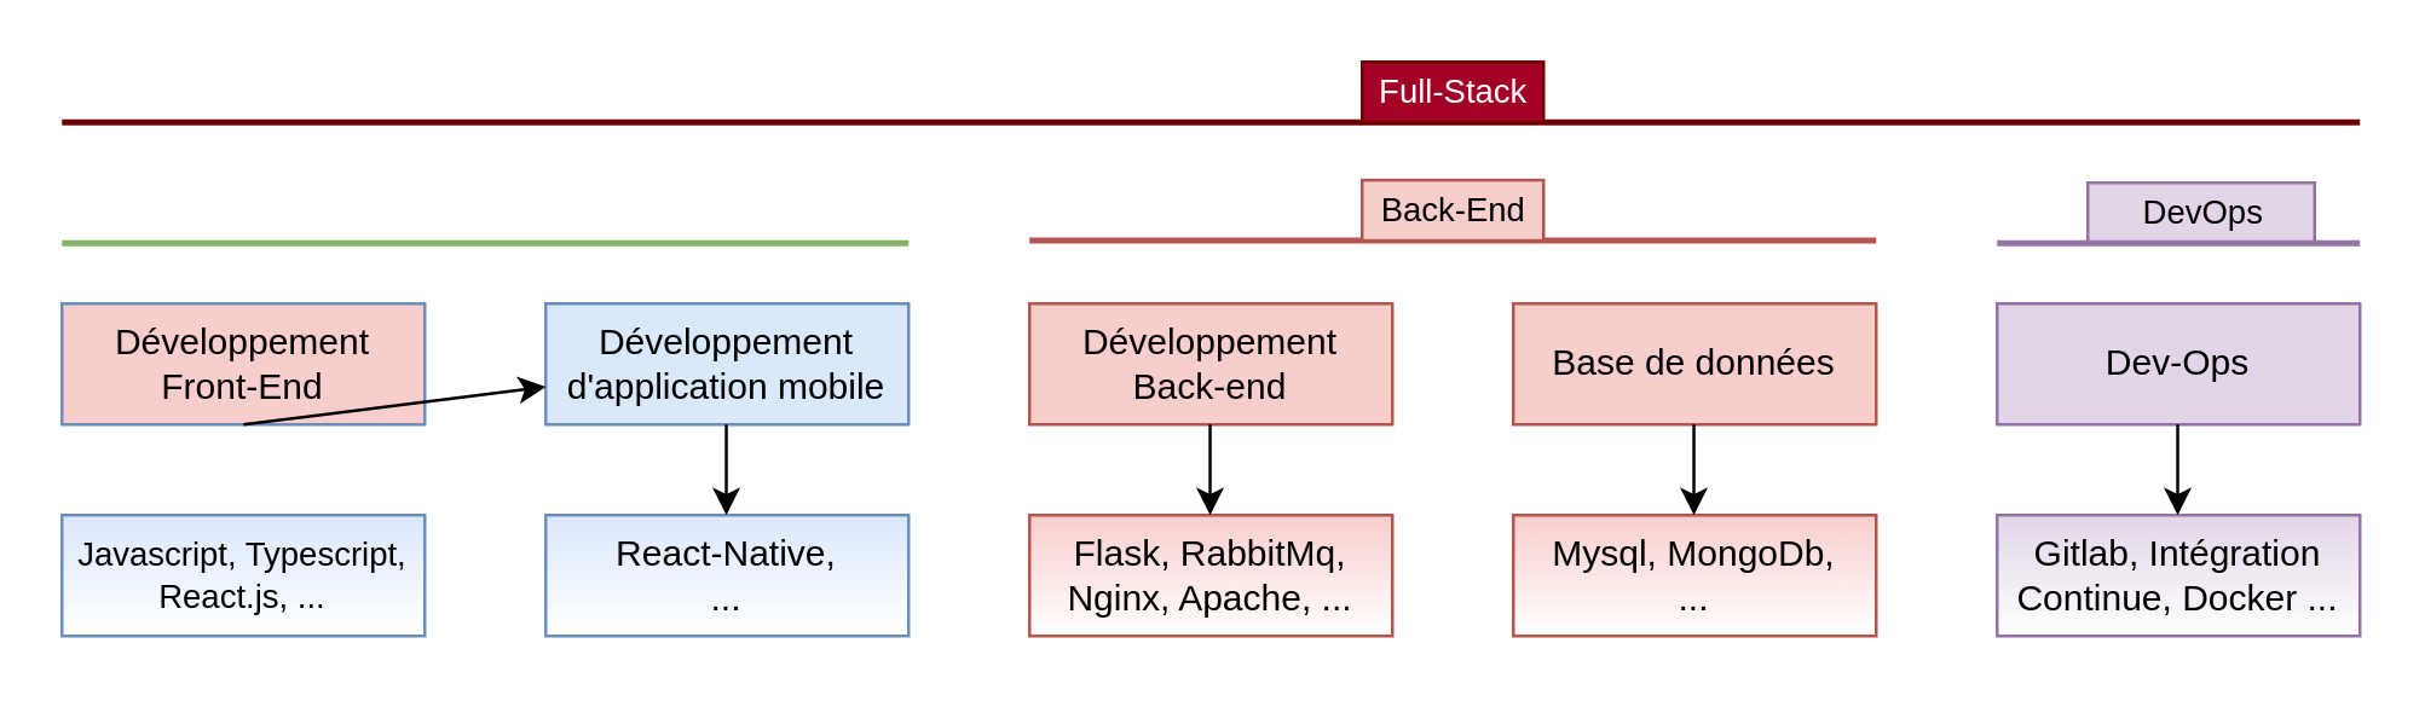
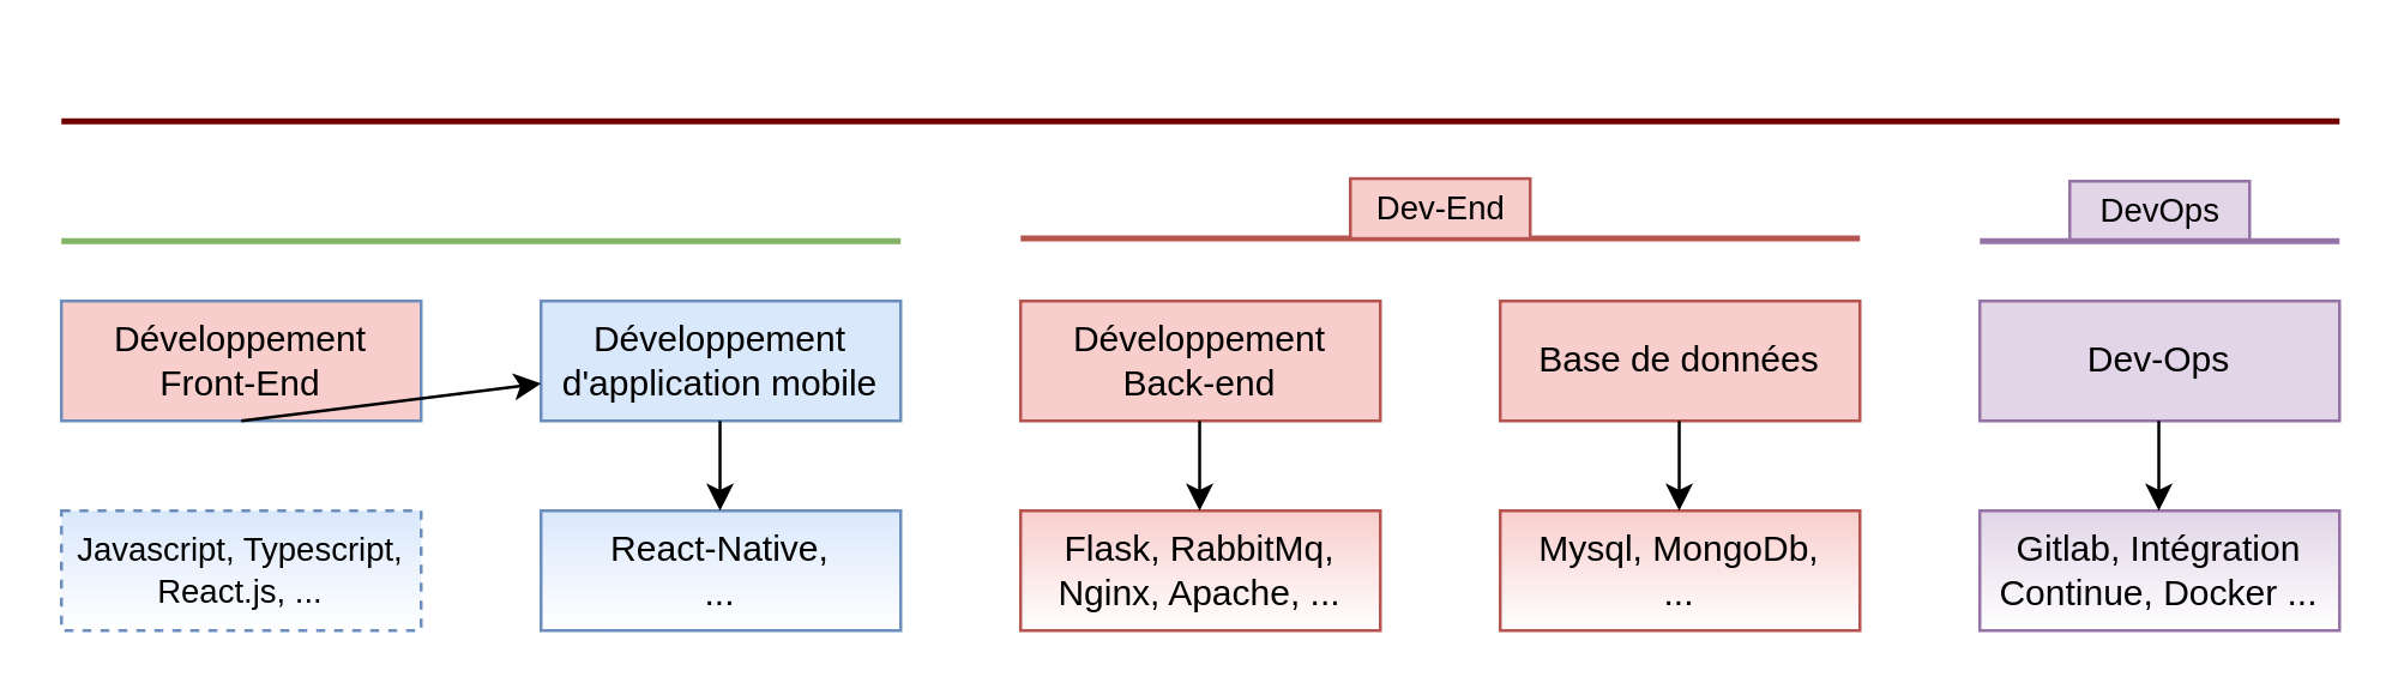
- <mxCell id="23" value="&lt;div&gt;Full-Stack&lt;/div&gt;" style="text;html=1;align=center;verticalAlign=middle;resizable=0;points=[];autosize=1;strokeColor=#6F0000;fillColor=#a20025;fontSize=11;fontColor=#ffffff;" parent="1" vertex="1"><mxGeometry x="450" y="20" width="60" height="20" as="geometry" /></mxCell>
- <mxCell id="19" value="&lt;div&gt;Back-End&lt;/div&gt;" style="text;html=1;align=center;verticalAlign=middle;resizable=0;points=[];autosize=1;strokeColor=#b85450;fillColor=#f8cecc;fontSize=11;" parent="1" vertex="1"><mxGeometry x="450" y="59.13" width="60" height="20" as="geometry" /></mxCell>
+ <mxCell id="19" value="&lt;div&gt;Dev-End&lt;/div&gt;" style="text;html=1;align=center;verticalAlign=middle;resizable=0;points=[];autosize=1;strokeColor=#b85450;fillColor=#f8cecc;fontSize=11;" parent="1" vertex="1"><mxGeometry x="450" y="59.13" width="60" height="20" as="geometry" /></mxCell>
- <mxCell id="20" value="DevOps" style="text;html=1;align=center;verticalAlign=middle;resizable=0;points=[];autosize=1;strokeColor=#9673a6;fillColor=#e1d5e7;fontSize=11;" parent="1" vertex="1"><mxGeometry x="690" y="60" width="75" height="20" as="geometry" /></mxCell>
+ <mxCell id="20" value="DevOps" style="text;html=1;align=center;verticalAlign=middle;resizable=0;points=[];autosize=1;strokeColor=#9673a6;fillColor=#e1d5e7;fontSize=11;" parent="1" vertex="1"><mxGeometry x="690" y="60" width="60" height="20" as="geometry" /></mxCell>
- <mxCell id="7" value="&lt;div style=&quot;font-size: 11px&quot;&gt;&lt;font style=&quot;font-size: 11px&quot;&gt;Javascript, Typescript,&lt;/font&gt;&lt;/div&gt;&lt;div style=&quot;font-size: 11px&quot;&gt;&lt;font style=&quot;font-size: 11px&quot;&gt;React.js, ...&lt;br&gt;&lt;/font&gt;&lt;/div&gt;" style="rounded=0;whiteSpace=wrap;html=1;fillColor=#dae8fc;strokeColor=#6c8ebf;gradientColor=#ffffff;" parent="1" vertex="1"><mxGeometry x="20" y="170" width="120" height="40" as="geometry" /></mxCell>
+ <mxCell id="7" value="&lt;div style=&quot;font-size: 11px&quot;&gt;&lt;font style=&quot;font-size: 11px&quot;&gt;Javascript, Typescript,&lt;/font&gt;&lt;/div&gt;&lt;div style=&quot;font-size: 11px&quot;&gt;&lt;font style=&quot;font-size: 11px&quot;&gt;React.js, ...&lt;br&gt;&lt;/font&gt;&lt;/div&gt;" style="rounded=0;whiteSpace=wrap;html=1;fillColor=#dae8fc;strokeColor=#6c8ebf;gradientColor=#ffffff;dashed=1;" parent="1" vertex="1"><mxGeometry x="20" y="170" width="120" height="40" as="geometry" /></mxCell>
